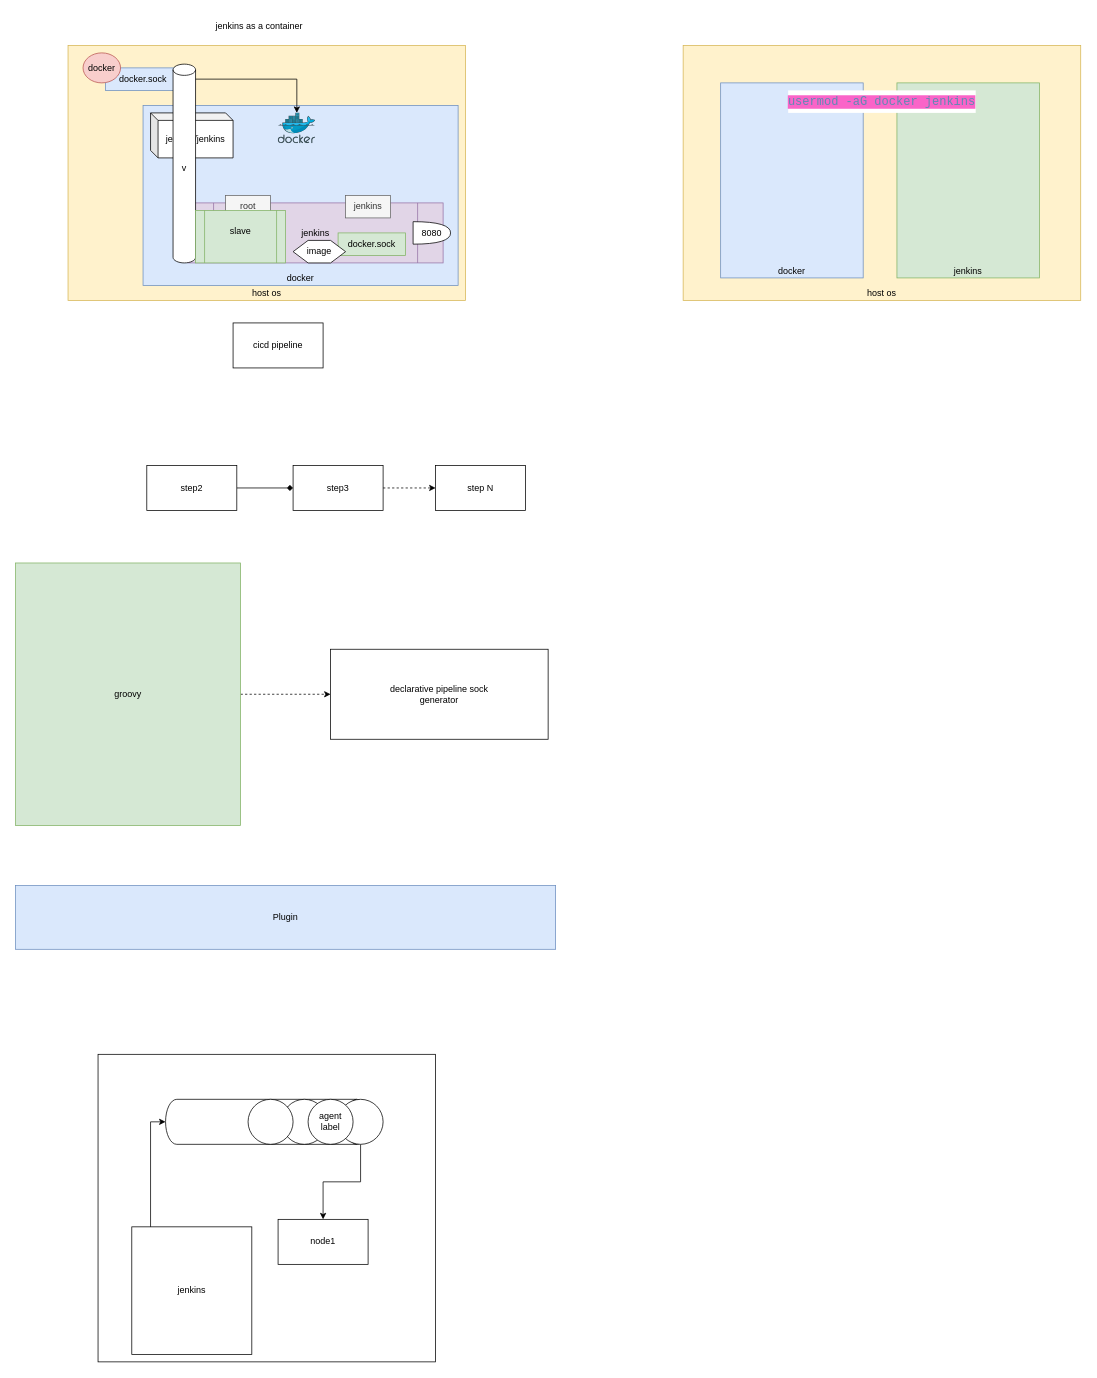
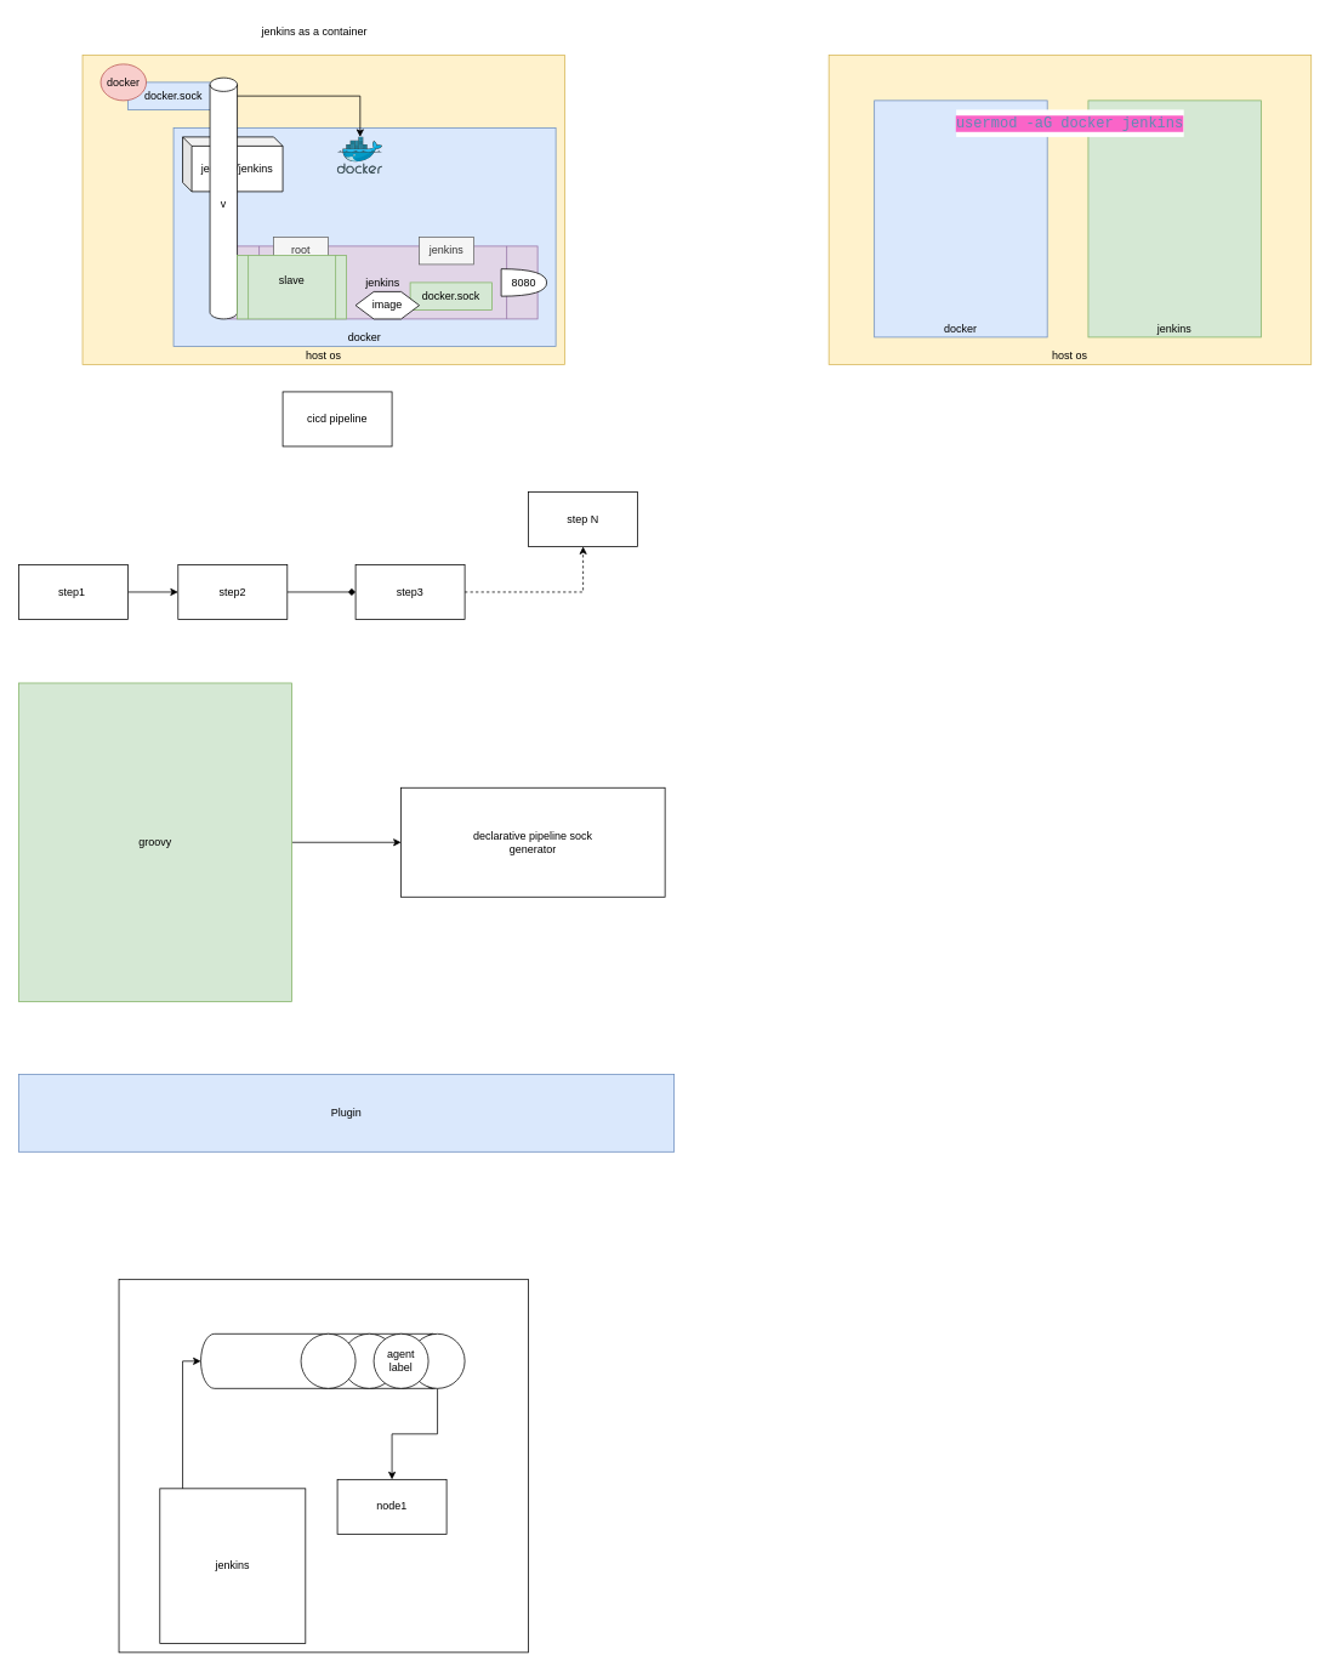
+ <mxCell id="23" value="step1&amp;nbsp;" style="rounded=0;whiteSpace=wrap;html=1;" vertex="1" parent="1"><mxGeometry x="20" y="620" width="120" height="60" as="geometry" /></mxCell>
+ <mxCell id="22" value="" style="edgeStyle=orthogonalEdgeStyle;rounded=0;orthogonalLoop=1;jettySize=auto;html=1;" edge="1" parent="1" source="23" target="25"><mxGeometry relative="1" as="geometry" /></mxCell>
- <mxCell id="28" value="step N" style="rounded=0;whiteSpace=wrap;html=1;" vertex="1" parent="1"><mxGeometry x="580" y="620" width="120" height="60" as="geometry" /></mxCell>
+ <mxCell id="28" value="step N" style="rounded=0;whiteSpace=wrap;html=1;" vertex="1" parent="1"><mxGeometry x="580" y="540" width="120" height="60" as="geometry" /></mxCell>
- <mxCell id="29" style="edgeStyle=orthogonalEdgeStyle;rounded=0;orthogonalLoop=1;jettySize=auto;html=1;dashed=1;" edge="1" parent="1" source="30" target="31"><mxGeometry relative="1" as="geometry" /></mxCell>
+ <mxCell id="29" style="edgeStyle=orthogonalEdgeStyle;rounded=0;orthogonalLoop=1;jettySize=auto;html=1;" edge="1" parent="1" source="30" target="31"><mxGeometry relative="1" as="geometry" /></mxCell>
